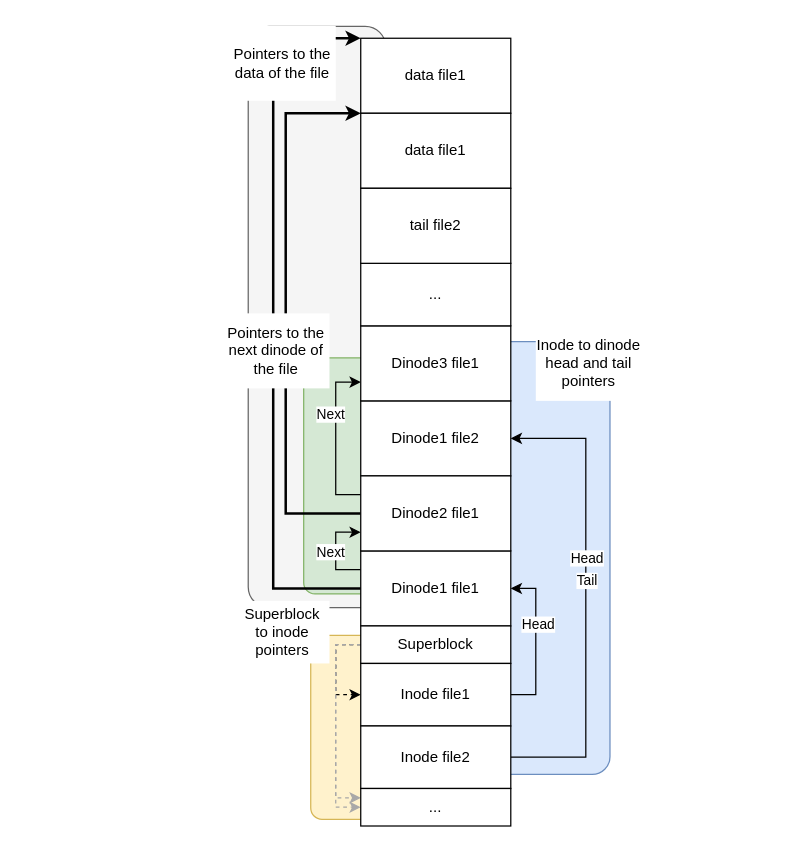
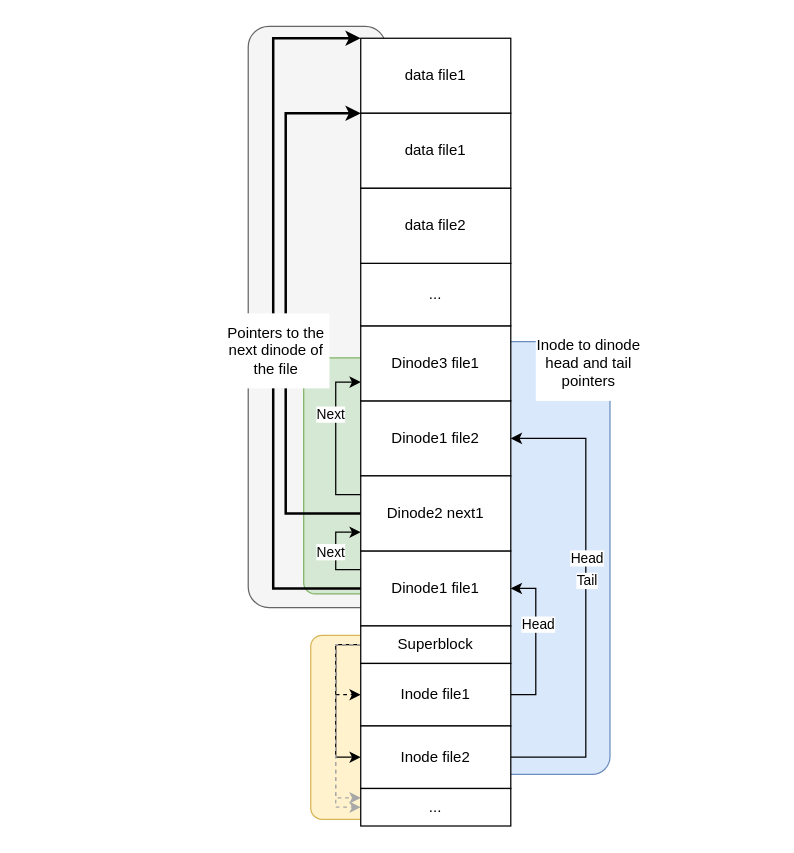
- <mxCell id="36" value="&lt;div&gt;Pointers to the data of the file&lt;br&gt;&lt;/div&gt;" style="text;html=1;strokeColor=none;align=center;verticalAlign=middle;whiteSpace=wrap;rounded=0;fillColor=#ffffff;" vertex="1" parent="1"><mxGeometry x="183" y="20" width="85" height="60" as="geometry" /></mxCell>
- <mxCell id="35" value="tail file2" style="rounded=0;whiteSpace=wrap;html=1;" vertex="1" parent="1"><mxGeometry x="288" y="150" width="120" height="60" as="geometry" /></mxCell>
+ <mxCell id="35" value="data file2" style="rounded=0;whiteSpace=wrap;html=1;" vertex="1" parent="1"><mxGeometry x="288" y="150" width="120" height="60" as="geometry" /></mxCell>
- <mxCell id="14" value="Dinode2 file1" style="rounded=0;whiteSpace=wrap;html=1;" parent="1" vertex="1"><mxGeometry x="288" y="380" width="120" height="60" as="geometry" /></mxCell>
+ <mxCell id="14" value="Dinode2 next1" style="rounded=0;whiteSpace=wrap;html=1;" parent="1" vertex="1"><mxGeometry x="288" y="380" width="120" height="60" as="geometry" /></mxCell>
- <mxCell id="29" value="&lt;div&gt;Superblock&lt;/div&gt;&lt;div&gt;to inode pointers&lt;br&gt;&lt;/div&gt;" style="text;html=1;strokeColor=none;align=center;verticalAlign=middle;whiteSpace=wrap;rounded=0;fillColor=#ffffff;" parent="1" vertex="1"><mxGeometry x="188" y="480" width="75" height="50" as="geometry" /></mxCell>
+ <mxCell id="17" style="edgeStyle=orthogonalEdgeStyle;rounded=0;orthogonalLoop=1;jettySize=auto;html=1;exitX=0;exitY=0.5;exitDx=0;exitDy=0;entryX=0;entryY=0.5;entryDx=0;entryDy=0;" parent="1" source="20" target="27" edge="1"><mxGeometry relative="1" as="geometry" /></mxCell>
